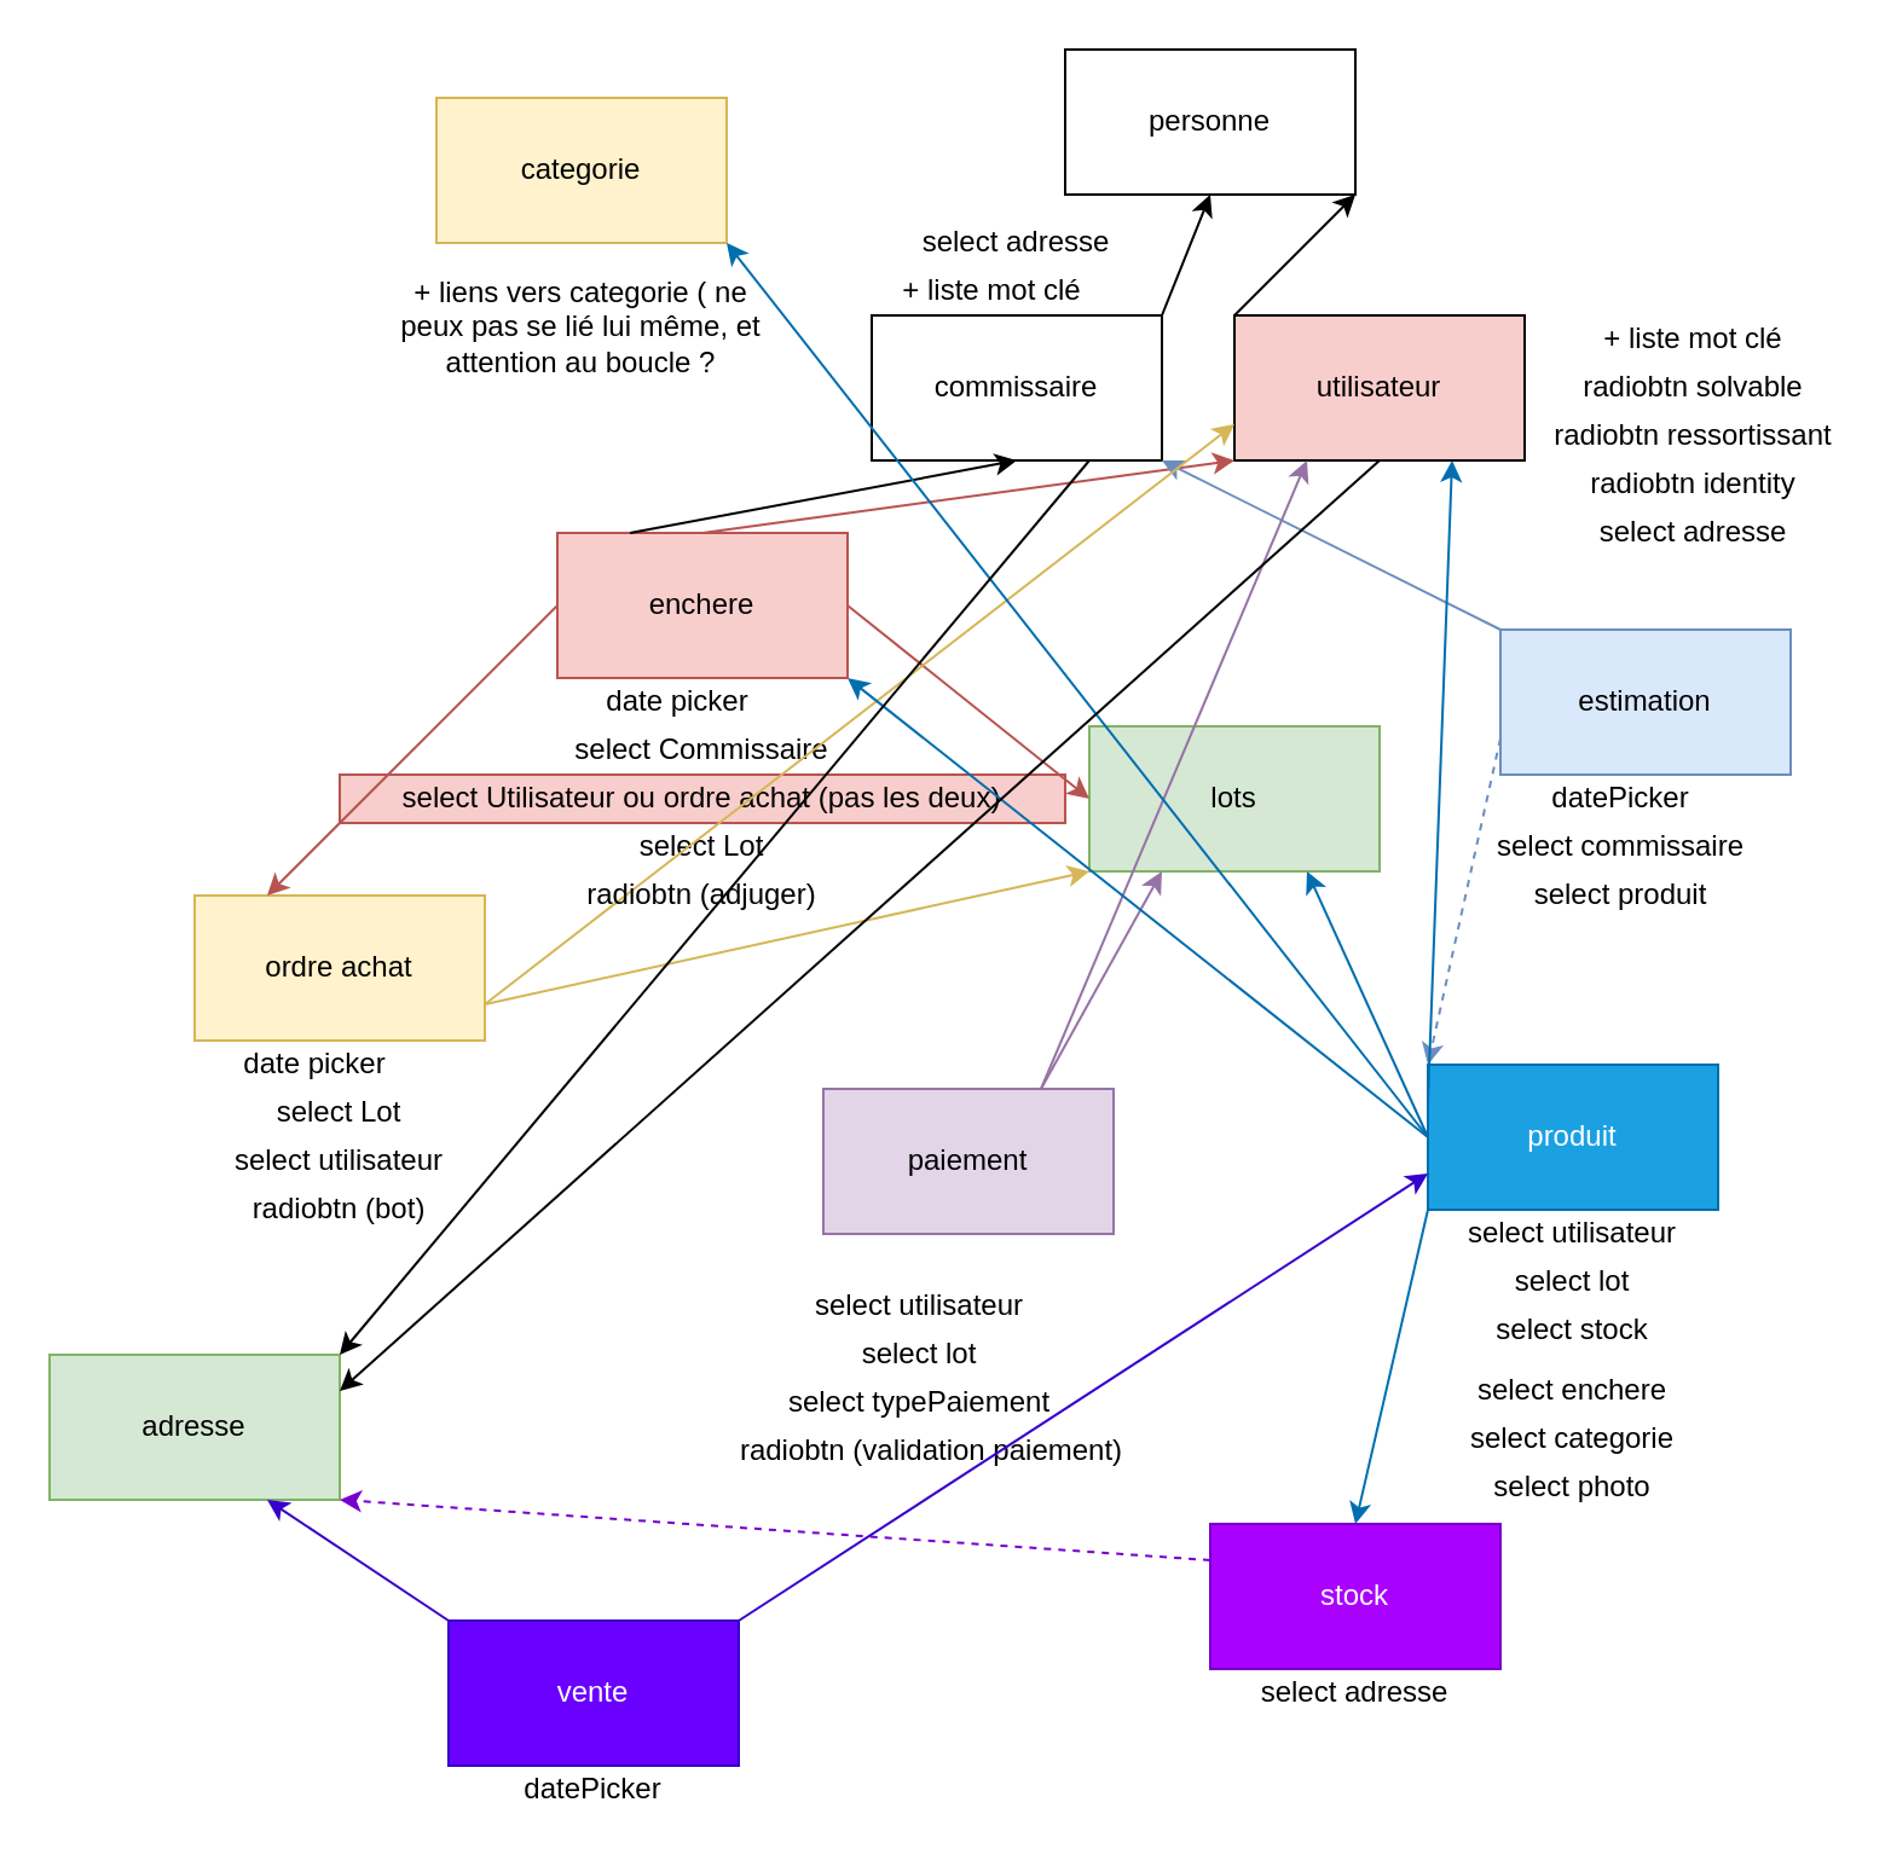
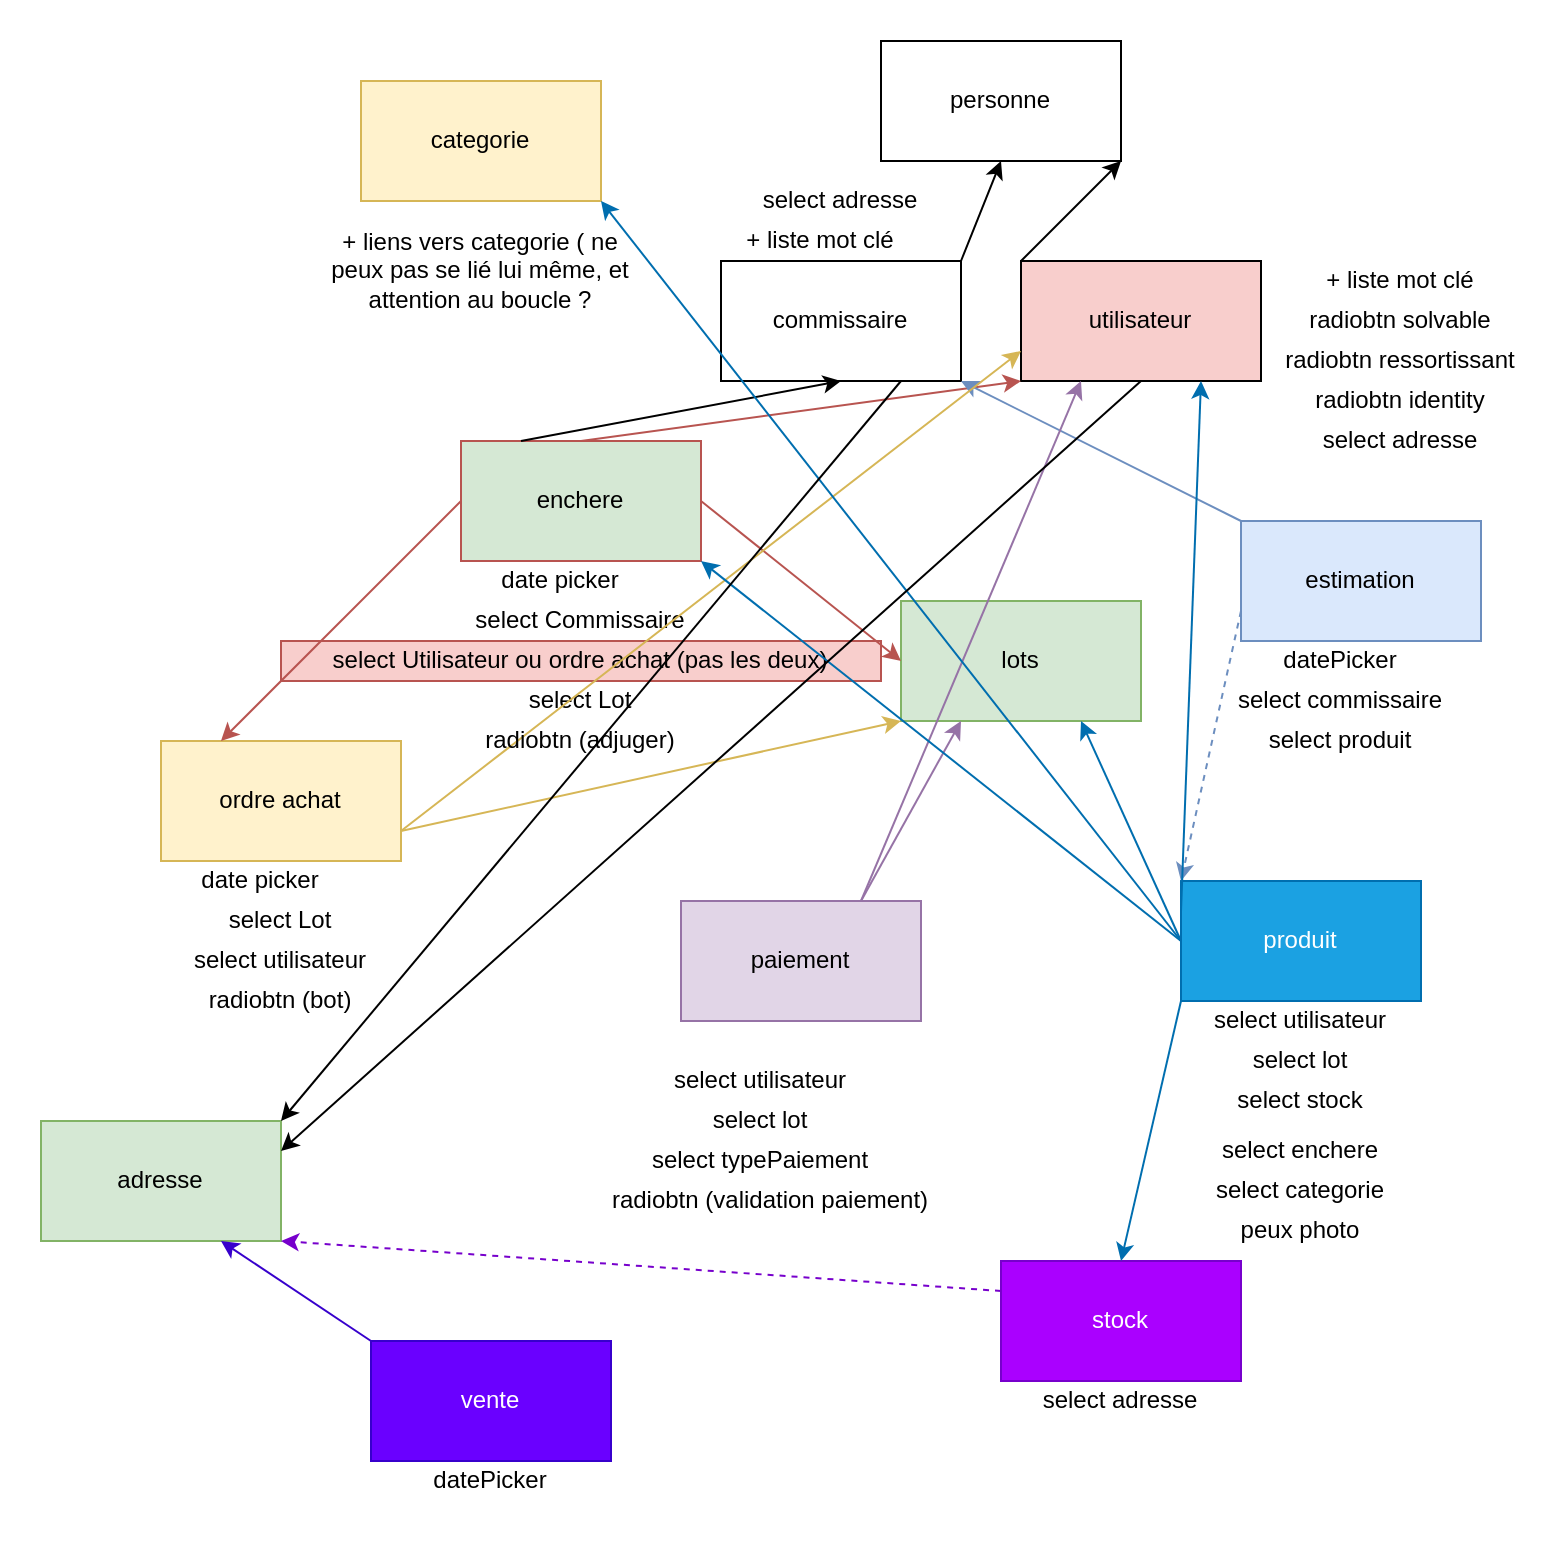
- <mxCell id="13" value="enchere" style="rounded=0;whiteSpace=wrap;html=1;fillColor=#f8cecc;strokeColor=#b85450;" vertex="1" parent="1"><mxGeometry x="230" y="220" width="120" height="60" as="geometry" /></mxCell>
+ <mxCell id="13" value="enchere" style="rounded=0;whiteSpace=wrap;html=1;fillColor=#d5e8d4;strokeColor=#b85450;" vertex="1" parent="1"><mxGeometry x="230" y="220" width="120" height="60" as="geometry" /></mxCell>
- <mxCell id="68" value="" style="endArrow=classic;html=1;entryX=0;entryY=0.75;entryDx=0;entryDy=0;exitX=1;exitY=0;exitDx=0;exitDy=0;fillColor=#6a00ff;strokeColor=#3700CC;" edge="1" parent="1" source="6" target="11"><mxGeometry width="50" height="50" relative="1" as="geometry"><mxPoint x="195" y="680" as="sourcePoint" /><mxPoint x="120" y="630" as="targetPoint" /></mxGeometry></mxCell>
- <mxCell id="52" value="select photo" style="text;html=1;strokeColor=none;fillColor=none;align=center;verticalAlign=middle;whiteSpace=wrap;rounded=0;" vertex="1" parent="1"><mxGeometry x="590" y="605" width="120" height="20" as="geometry" /></mxCell>
+ <mxCell id="52" value="peux photo" style="text;html=1;strokeColor=none;fillColor=none;align=center;verticalAlign=middle;whiteSpace=wrap;rounded=0;" vertex="1" parent="1"><mxGeometry x="590" y="605" width="120" height="20" as="geometry" /></mxCell>
